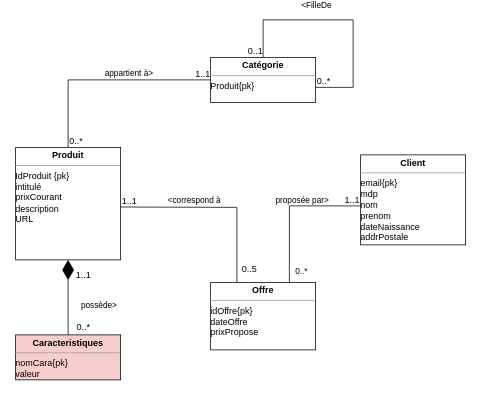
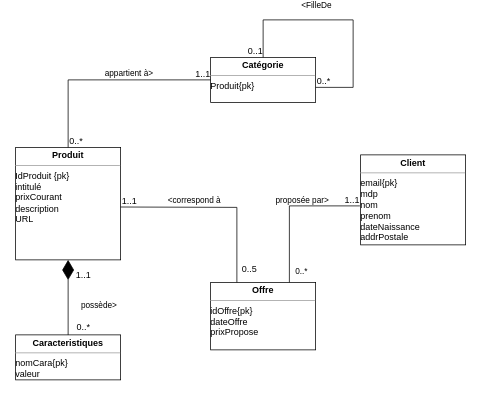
- <mxCell id="22" value="&lt;p style=&quot;margin: 0px ; margin-top: 4px ; text-align: center&quot;&gt;&lt;b&gt;Caracteristiques&lt;/b&gt;&lt;/p&gt;&lt;hr size=&quot;1&quot;&gt;&lt;div&gt;nomCara{pk}&lt;/div&gt;&lt;div&gt;valeur&lt;br&gt;&lt;/div&gt;" style="verticalAlign=top;align=left;overflow=fill;fontSize=12;fontFamily=Helvetica;html=1;fillColor=#f8cecc;" parent="1" vertex="1"><mxGeometry x="20" y="440" width="140" height="60" as="geometry" /></mxCell>
+ <mxCell id="22" value="&lt;p style=&quot;margin: 0px ; margin-top: 4px ; text-align: center&quot;&gt;&lt;b&gt;Caracteristiques&lt;/b&gt;&lt;/p&gt;&lt;hr size=&quot;1&quot;&gt;&lt;div&gt;nomCara{pk}&lt;/div&gt;&lt;div&gt;valeur&lt;br&gt;&lt;/div&gt;" style="verticalAlign=top;align=left;overflow=fill;fontSize=12;fontFamily=Helvetica;html=1;" parent="1" vertex="1"><mxGeometry x="20" y="440" width="140" height="60" as="geometry" /></mxCell>
